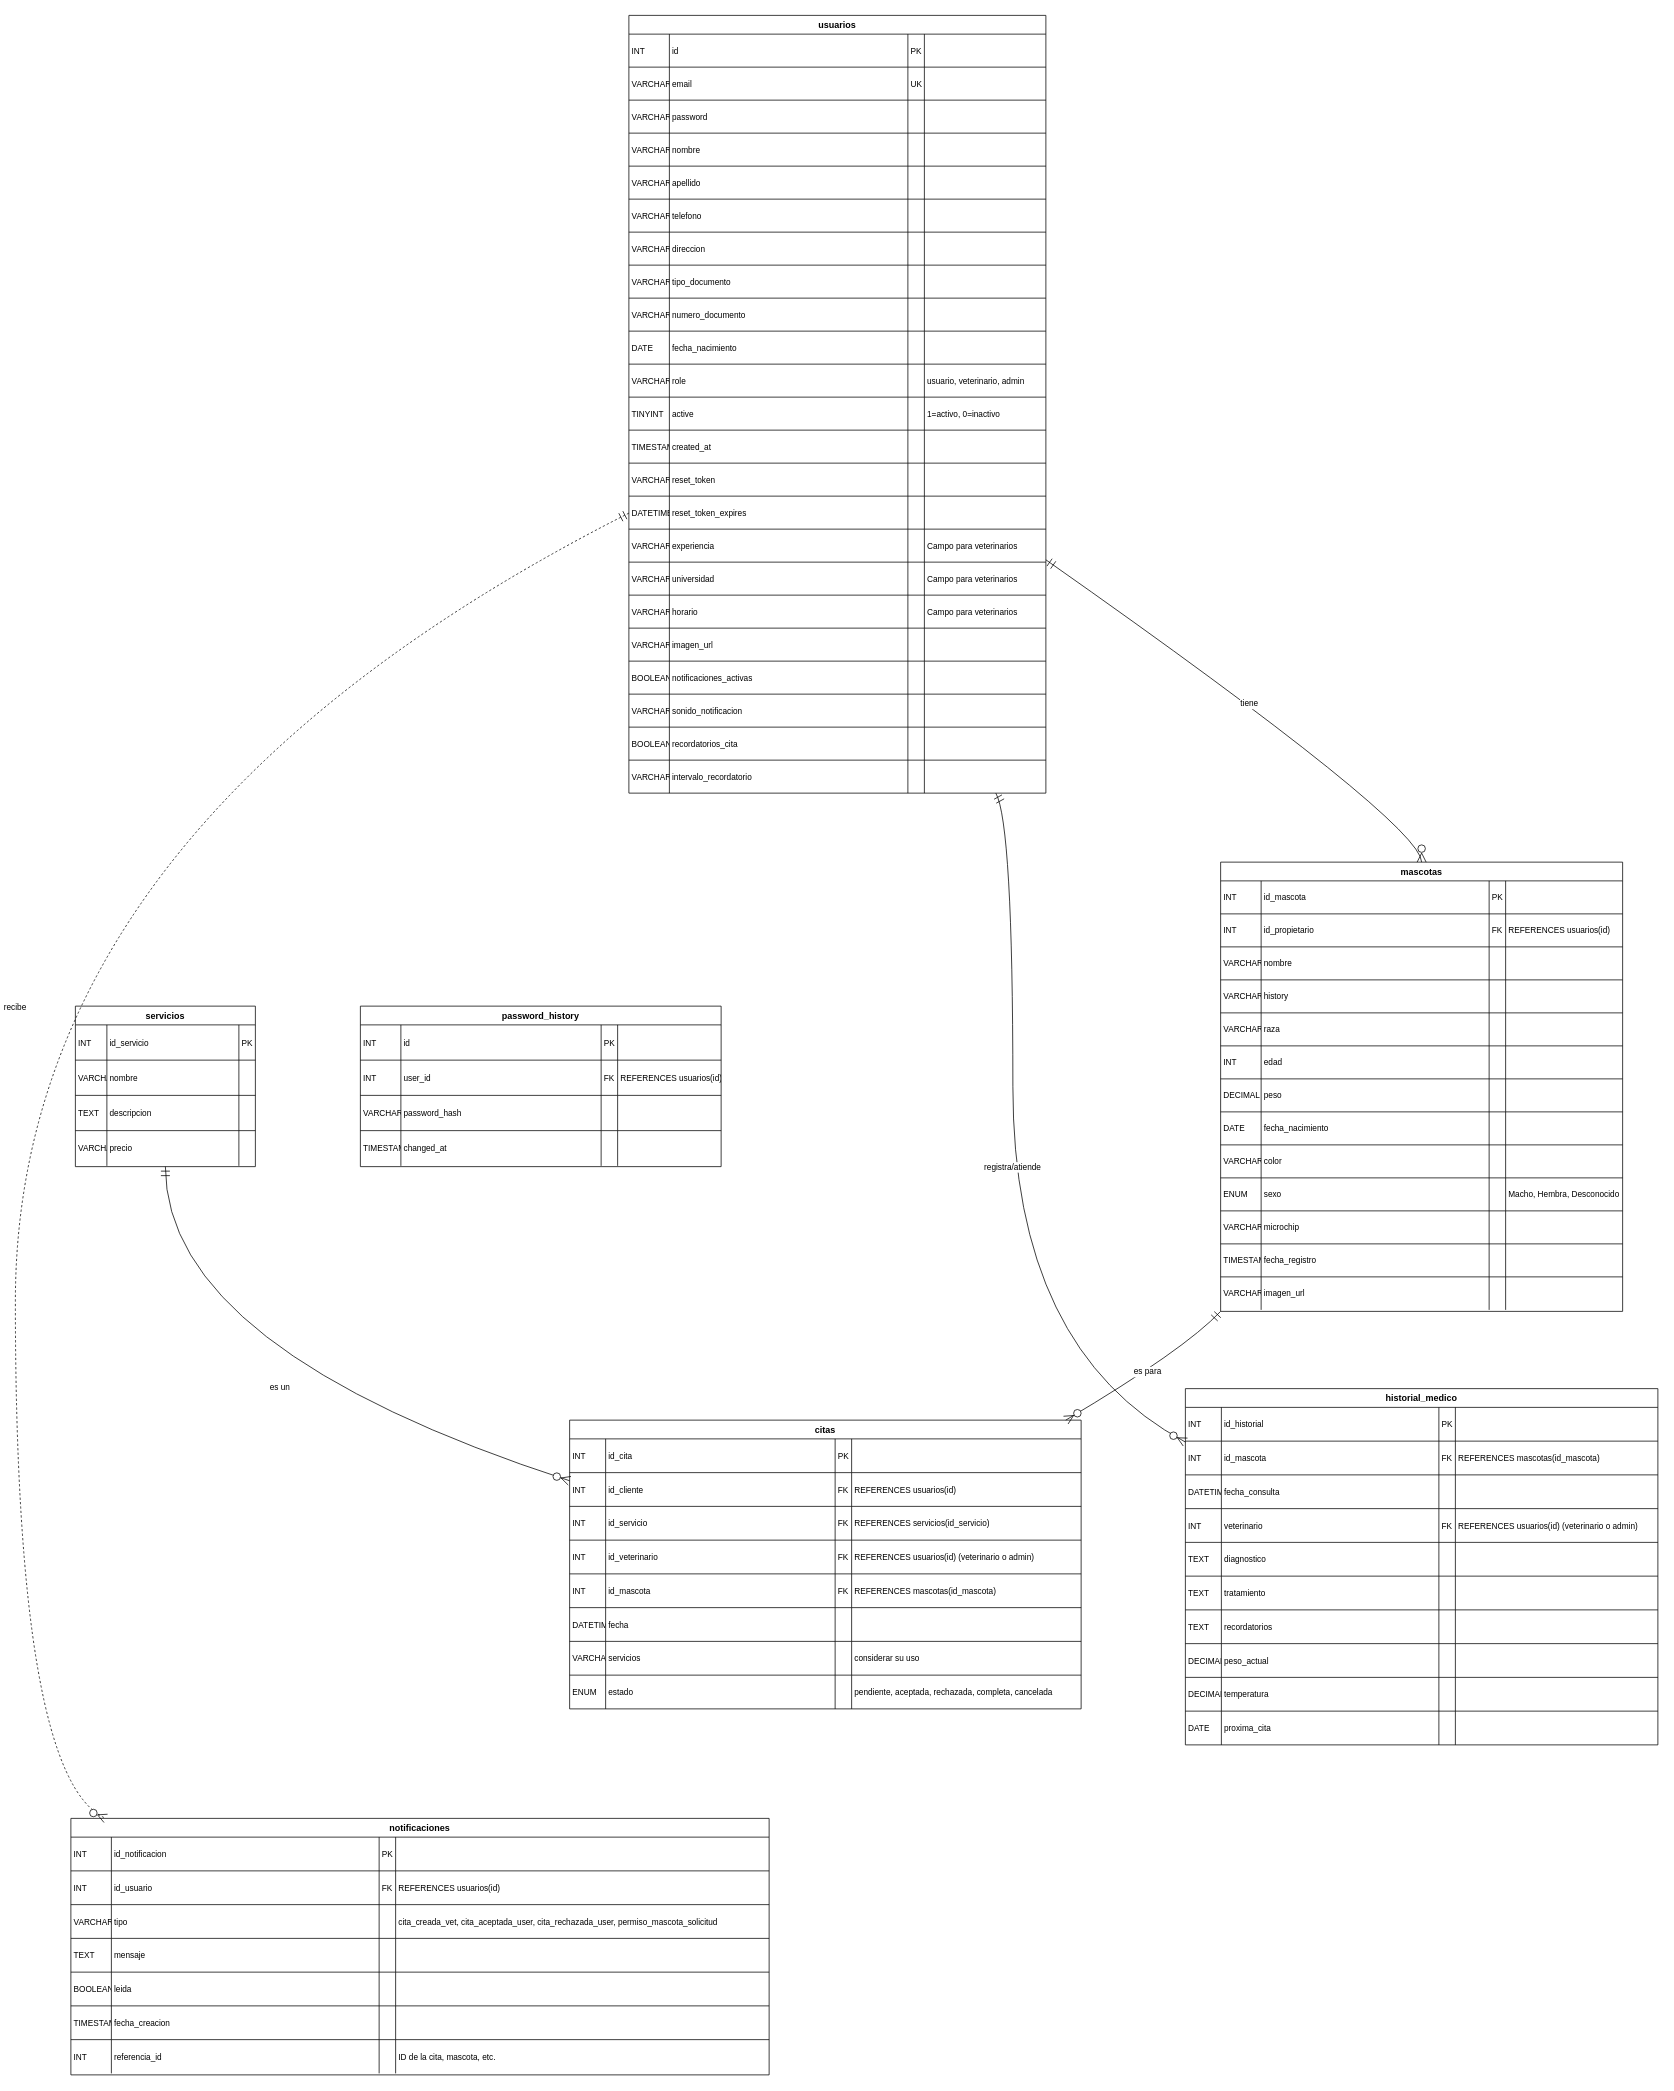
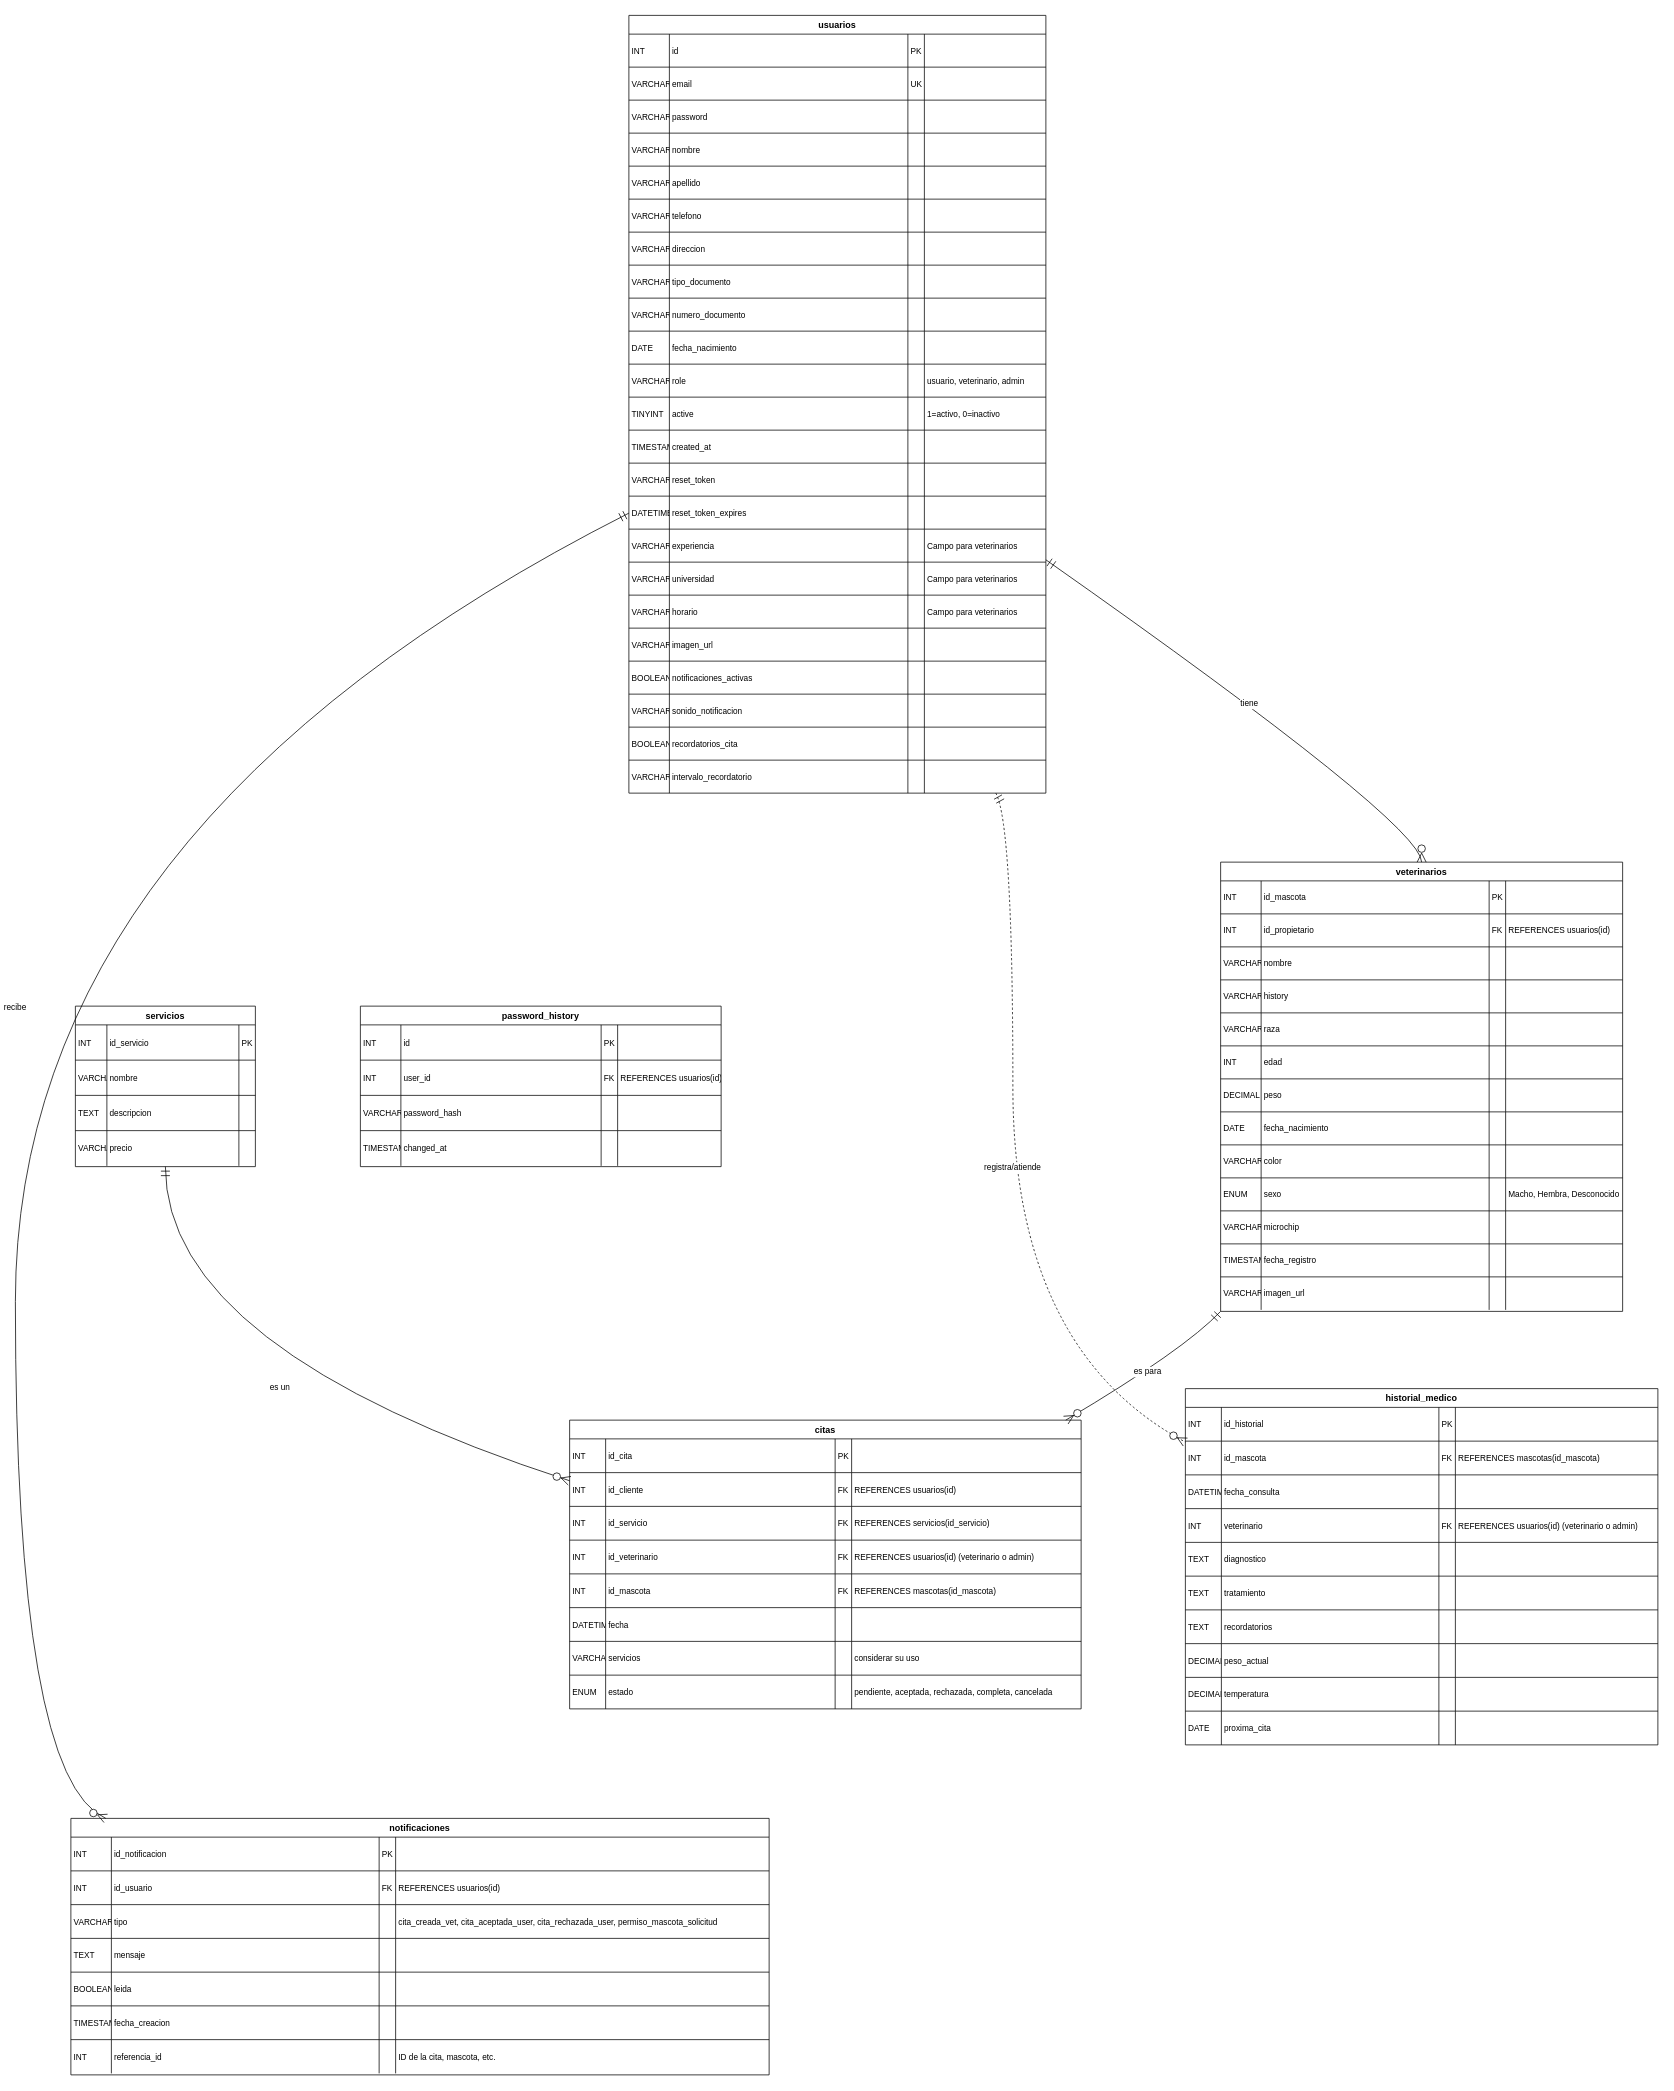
- <mxCell id="118" value="mascotas" style="shape=table;startSize=25;container=1;collapsible=0;childLayout=tableLayout;fixedRows=1;rowLines=1;fontStyle=1;align=center;resizeLast=1;" vertex="1" parent="1"><mxGeometry x="1627" y="1149" width="536" height="599" as="geometry" /></mxCell>
+ <mxCell id="118" value="veterinarios" style="shape=table;startSize=25;container=1;collapsible=0;childLayout=tableLayout;fixedRows=1;rowLines=1;fontStyle=1;align=center;resizeLast=1;" vertex="1" parent="1"><mxGeometry x="1627" y="1149" width="536" height="599" as="geometry" /></mxCell>
- <mxCell id="351" value="registra/atiende" style="curved=1;startArrow=ERmandOne;startSize=10;;endArrow=ERzeroToMany;endSize=10;;exitX=0.88;exitY=1;entryX=0;entryY=0.15;rounded=0;" edge="1" parent="1" source="2" target="184"><mxGeometry relative="1" as="geometry"><Array as="points"><mxPoint x="1350" y="1098" /><mxPoint x="1350" y="1799" /></Array></mxGeometry></mxCell>
+ <mxCell id="351" value="registra/atiende" style="curved=1;startArrow=ERmandOne;startSize=10;endArrow=ERzeroToMany;endSize=10;exitX=0.88;exitY=1;entryX=0;entryY=0.15;rounded=0;dashed=1;" edge="1" parent="1" source="2" target="184"><mxGeometry relative="1" as="geometry"><Array as="points"><mxPoint x="1350" y="1098" /><mxPoint x="1350" y="1799" /></Array></mxGeometry></mxCell>
- <mxCell id="354" value="recibe" style="curved=1;startArrow=ERmandOne;startSize=10;endArrow=ERzeroToMany;endSize=10;exitX=0;exitY=0.64;entryX=0.05;entryY=0;rounded=0;dashed=1;" edge="1" parent="1" source="2" target="314"><mxGeometry relative="1" as="geometry"><Array as="points"><mxPoint x="20" y="1098" /><mxPoint x="20" y="2372" /></Array></mxGeometry></mxCell>
+ <mxCell id="354" value="recibe" style="curved=1;startArrow=ERmandOne;startSize=10;;endArrow=ERzeroToMany;endSize=10;;exitX=0;exitY=0.64;entryX=0.05;entryY=0;rounded=0;" edge="1" parent="1" source="2" target="314"><mxGeometry relative="1" as="geometry"><Array as="points"><mxPoint x="20" y="1098" /><mxPoint x="20" y="2372" /></Array></mxGeometry></mxCell>
